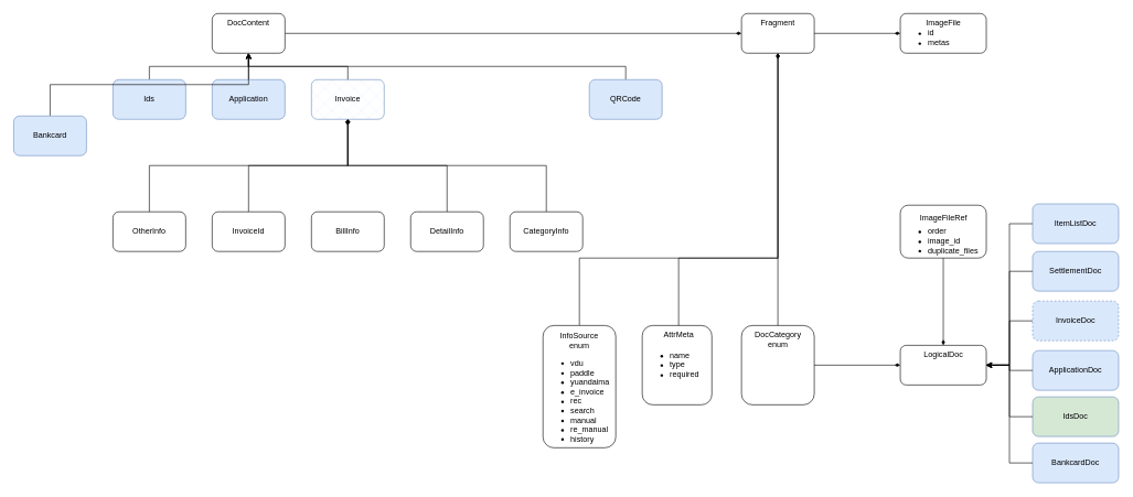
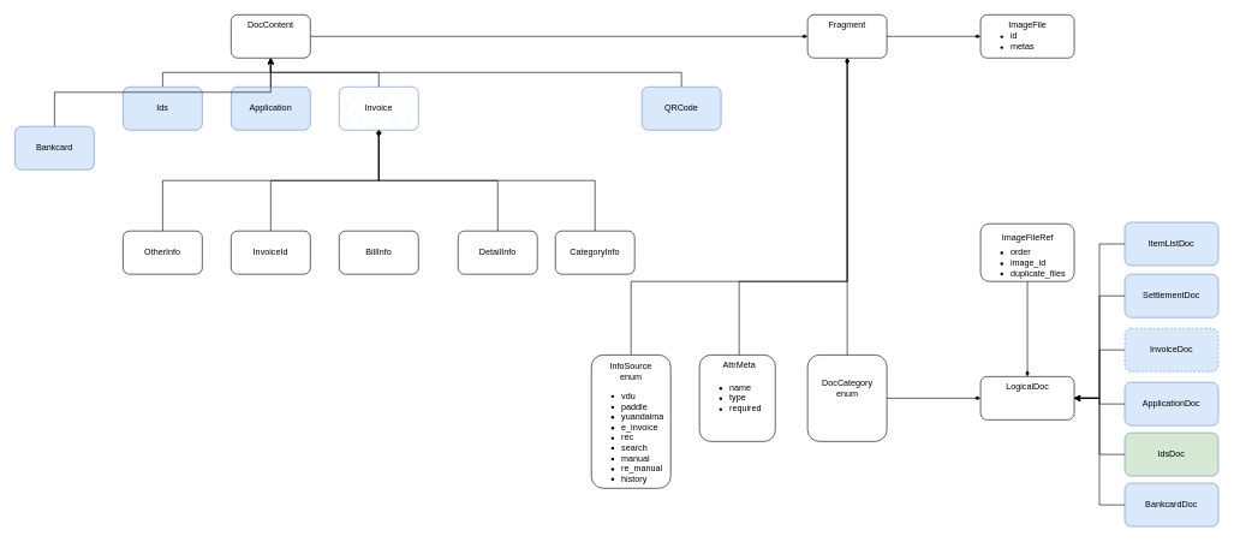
- <mxCell id="12" value="DetailInfo" style="rounded=1;whiteSpace=wrap;html=1;" parent="1" vertex="1"><mxGeometry x="620" y="320" width="110" height="60" as="geometry" /></mxCell>
+ <mxCell id="12" value="DetailInfo" style="rounded=1;whiteSpace=wrap;html=1;" parent="1" vertex="1"><mxGeometry x="635" y="320" width="110" height="60" as="geometry" /></mxCell>
- <mxCell id="25" value="DocCategory&lt;br&gt;enum" style="text;html=1;strokeColor=none;fillColor=none;align=center;verticalAlign=middle;whiteSpace=wrap;rounded=0;" parent="23" vertex="1"><mxGeometry x="27.5" y="7" width="55" height="30" as="geometry" /></mxCell>
+ <mxCell id="25" value="DocCategory&lt;br&gt;enum" style="text;html=1;strokeColor=none;fillColor=none;align=center;verticalAlign=middle;whiteSpace=wrap;rounded=0;" parent="23" vertex="1"><mxGeometry x="27.5" y="32" width="55" height="30" as="geometry" /></mxCell>
